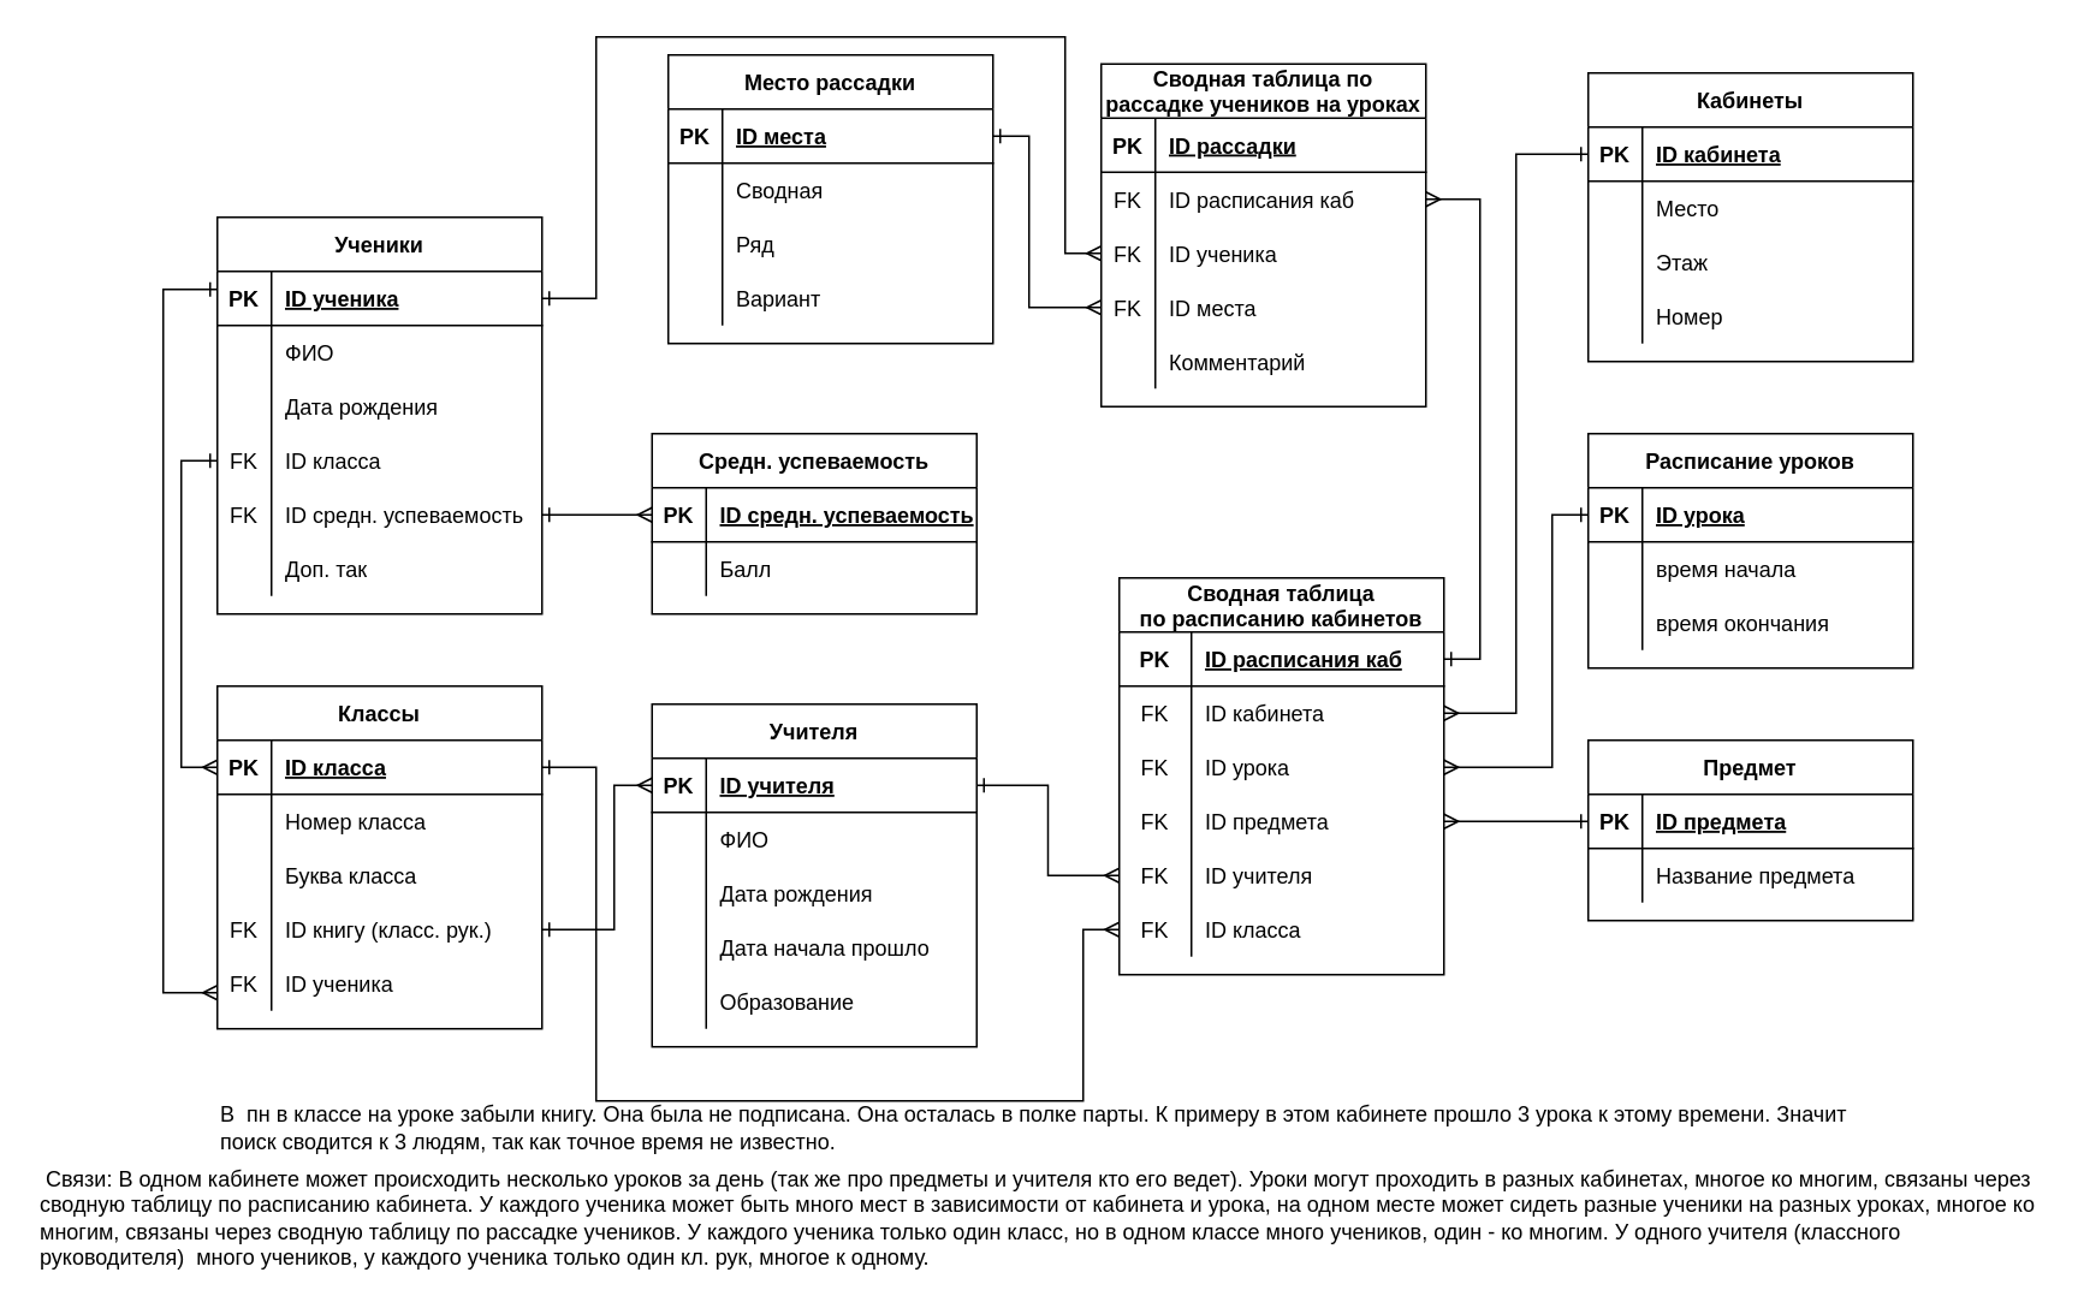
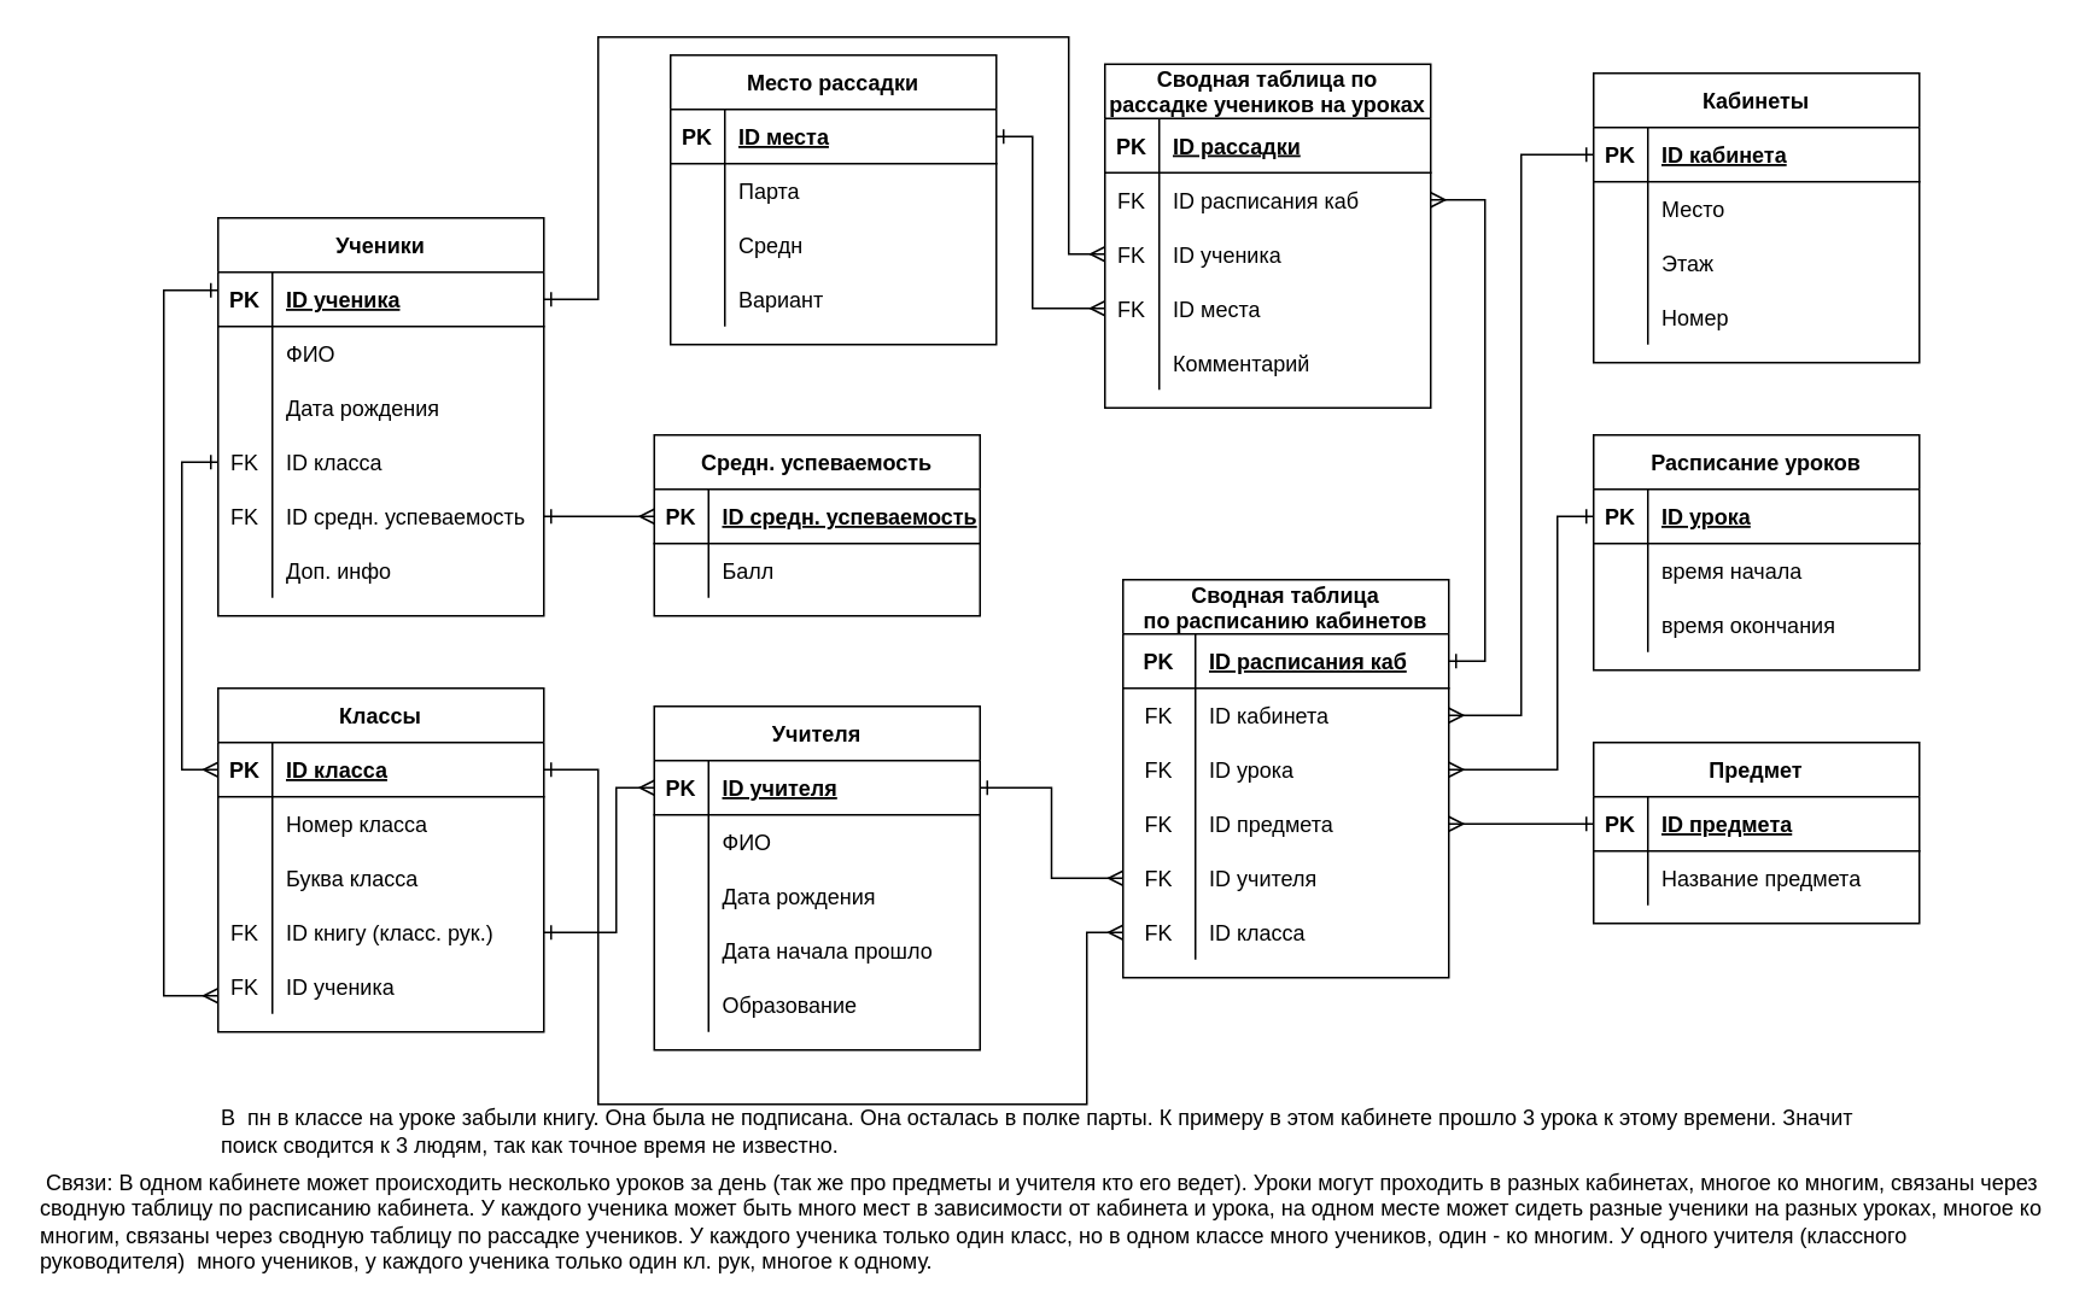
- <mxCell id="40" value="Сводная" style="shape=partialRectangle;connectable=0;fillColor=none;top=0;left=0;bottom=0;right=0;align=left;spacingLeft=6;overflow=hidden;" parent="38" vertex="1"><mxGeometry x="30" width="150" height="30" as="geometry"><mxRectangle width="150" height="30" as="alternateBounds" /></mxGeometry></mxCell>
+ <mxCell id="40" value="Парта" style="shape=partialRectangle;connectable=0;fillColor=none;top=0;left=0;bottom=0;right=0;align=left;spacingLeft=6;overflow=hidden;" parent="38" vertex="1"><mxGeometry x="30" width="150" height="30" as="geometry"><mxRectangle width="150" height="30" as="alternateBounds" /></mxGeometry></mxCell>
- <mxCell id="43" value="Ряд" style="shape=partialRectangle;connectable=0;fillColor=none;top=0;left=0;bottom=0;right=0;align=left;spacingLeft=6;overflow=hidden;" parent="41" vertex="1"><mxGeometry x="30" width="150" height="30" as="geometry"><mxRectangle width="150" height="30" as="alternateBounds" /></mxGeometry></mxCell>
+ <mxCell id="43" value="Средн" style="shape=partialRectangle;connectable=0;fillColor=none;top=0;left=0;bottom=0;right=0;align=left;spacingLeft=6;overflow=hidden;" parent="41" vertex="1"><mxGeometry x="30" width="150" height="30" as="geometry"><mxRectangle width="150" height="30" as="alternateBounds" /></mxGeometry></mxCell>
- <mxCell id="20" value="Доп. так" style="shape=partialRectangle;connectable=0;fillColor=none;top=0;left=0;bottom=0;right=0;align=left;spacingLeft=6;overflow=hidden;" vertex="1" parent="18"><mxGeometry x="30" width="150" height="30" as="geometry"><mxRectangle width="150" height="30" as="alternateBounds" /></mxGeometry></mxCell>
+ <mxCell id="20" value="Доп. инфо" style="shape=partialRectangle;connectable=0;fillColor=none;top=0;left=0;bottom=0;right=0;align=left;spacingLeft=6;overflow=hidden;" vertex="1" parent="18"><mxGeometry x="30" width="150" height="30" as="geometry"><mxRectangle width="150" height="30" as="alternateBounds" /></mxGeometry></mxCell>
